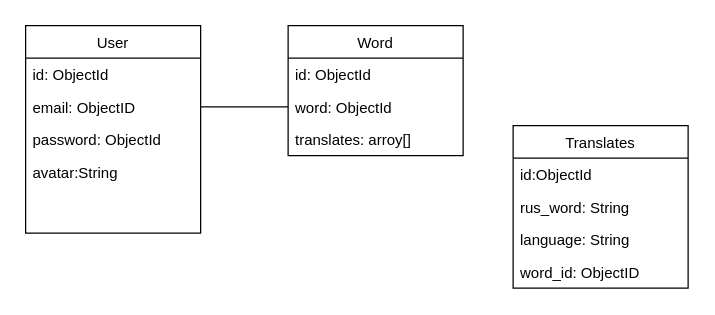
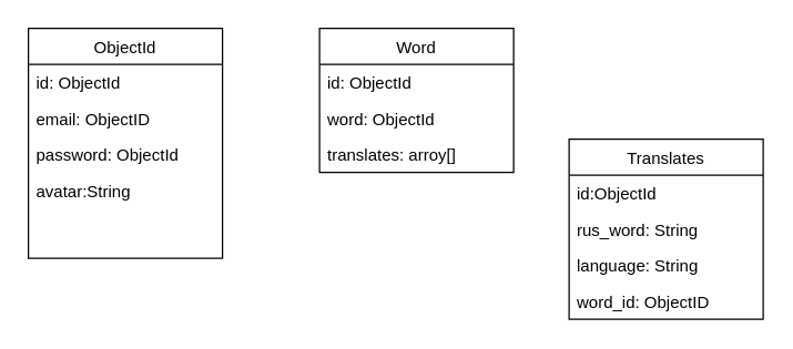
- <mxCell id="6" value="User" style="swimlane;fontStyle=0;childLayout=stackLayout;horizontal=1;startSize=26;horizontalStack=0;resizeParent=1;resizeParentMax=0;resizeLast=0;collapsible=1;marginBottom=0;" vertex="1" parent="1"><mxGeometry x="20" y="20" width="140" height="166" as="geometry" /></mxCell>
+ <mxCell id="6" value="ObjectId" style="swimlane;fontStyle=0;childLayout=stackLayout;horizontal=1;startSize=26;horizontalStack=0;resizeParent=1;resizeParentMax=0;resizeLast=0;collapsible=1;marginBottom=0;" vertex="1" parent="1"><mxGeometry x="20" y="20" width="140" height="166" as="geometry" /></mxCell>
- <mxCell id="16" value="" style="endArrow=none;html=1;entryX=0;entryY=0.5;entryDx=0;entryDy=0;exitX=1;exitY=0.5;exitDx=0;exitDy=0;" edge="1" parent="1" source="8" target="4"><mxGeometry width="50" height="50" relative="1" as="geometry"><mxPoint x="160" y="110" as="sourcePoint" /><mxPoint x="210" y="60" as="targetPoint" /></mxGeometry></mxCell>
